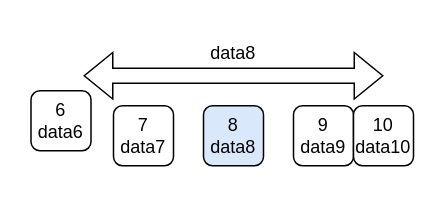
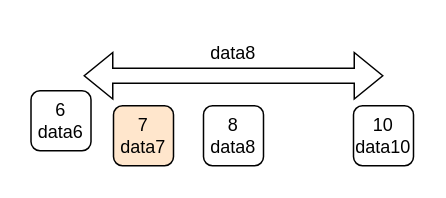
- <mxCell id="3" value="7&lt;br&gt;data7" style="rounded=1;whiteSpace=wrap;html=1;" parent="1" vertex="1"><mxGeometry x="75" y="70" width="40" height="40" as="geometry" /></mxCell>
+ <mxCell id="3" value="7&lt;br&gt;data7" style="rounded=1;whiteSpace=wrap;html=1;fillColor=#ffe6cc;" parent="1" vertex="1"><mxGeometry x="75" y="70" width="40" height="40" as="geometry" /></mxCell>
- <mxCell id="4" value="8&lt;br&gt;data8" style="rounded=1;whiteSpace=wrap;html=1;fillColor=#dae8fc;" parent="1" vertex="1"><mxGeometry x="135" y="70" width="40" height="40" as="geometry" /></mxCell>
+ <mxCell id="4" value="8&lt;br&gt;data8" style="rounded=1;whiteSpace=wrap;html=1;" parent="1" vertex="1"><mxGeometry x="135" y="70" width="40" height="40" as="geometry" /></mxCell>
- <mxCell id="5" value="9&lt;br&gt;data9" style="rounded=1;whiteSpace=wrap;html=1;" parent="1" vertex="1"><mxGeometry x="195" y="70" width="40" height="40" as="geometry" /></mxCell>
